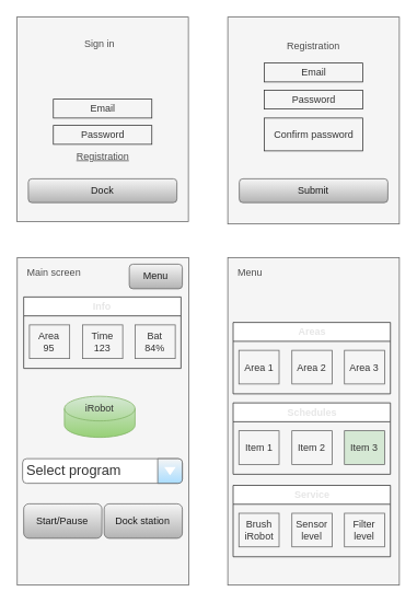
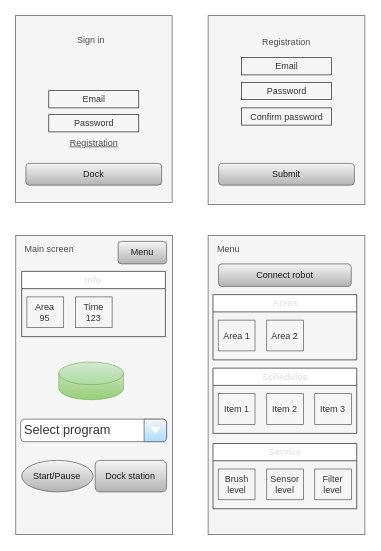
- <mxCell id="12" value="Confirm password" style="rounded=0;whiteSpace=wrap;html=1;fillColor=#f5f5f5;fontColor=#333333;strokeColor=#333333;" vertex="1" parent="1"><mxGeometry x="321.5" y="143" width="120" height="40" as="geometry" /></mxCell>
+ <mxCell id="12" value="Confirm password" style="rounded=0;whiteSpace=wrap;html=1;fillColor=#f5f5f5;fontColor=#333333;strokeColor=#333333;" vertex="1" parent="1"><mxGeometry x="321.5" y="143" width="120" height="23" as="geometry" /></mxCell>
+ <mxCell id="32" value="Connect robot" style="rounded=1;whiteSpace=wrap;html=1;strokeColor=#666666;fillColor=#f5f5f5;gradientColor=#b3b3b3;fontColor=#1A1A1A;" vertex="1" parent="1"><mxGeometry x="290.82" y="351" width="177" height="30" as="geometry" /></mxCell>
- <mxCell id="18" value="Bat&lt;br&gt;84%" style="rounded=0;whiteSpace=wrap;html=1;labelBackgroundColor=none;strokeColor=#666666;fillColor=#f5f5f5;fontColor=#333333;" vertex="1" parent="15"><mxGeometry x="135.62" y="34" width="49" height="41" as="geometry" /></mxCell>
- <mxCell id="31" value="Area 3" style="rounded=0;whiteSpace=wrap;html=1;labelBackgroundColor=none;strokeColor=#666666;fillColor=#f5f5f5;fontColor=#333333;" vertex="1" parent="28"><mxGeometry x="135.62" y="34" width="49" height="41" as="geometry" /></mxCell>
- <mxCell id="25" value="iRobot" style="text;html=1;strokeColor=none;fillColor=none;align=center;verticalAlign=middle;whiteSpace=wrap;rounded=0;labelBackgroundColor=none;fontColor=#333333;" vertex="1" parent="1"><mxGeometry x="91" y="482" width="60" height="30" as="geometry" /></mxCell>
- <mxCell id="36" value="Item 3" style="rounded=0;whiteSpace=wrap;html=1;labelBackgroundColor=none;strokeColor=#666666;fillColor=#d5e8d4;fontColor=#333333;" vertex="1" parent="33"><mxGeometry x="135.62" y="34" width="49" height="41" as="geometry" /></mxCell>
+ <mxCell id="36" value="Item 3" style="rounded=0;whiteSpace=wrap;html=1;labelBackgroundColor=none;strokeColor=#666666;fillColor=#f5f5f5;fontColor=#333333;" vertex="1" parent="33"><mxGeometry x="135.62" y="34" width="49" height="41" as="geometry" /></mxCell>
- <mxCell id="19" value="Start/Pause" style="rounded=1;whiteSpace=wrap;html=1;strokeColor=#666666;fillColor=#f5f5f5;gradientColor=#b3b3b3;fontColor=#1A1A1A;" vertex="1" parent="1"><mxGeometry x="28.38" y="613" width="95.25" height="42" as="geometry" /></mxCell>
+ <mxCell id="19" value="Start/Pause" style="ellipse;whiteSpace=wrap;html=1;strokeColor=#666666;fillColor=#f5f5f5;gradientColor=#b3b3b3;fontColor=#1A1A1A;" vertex="1" parent="1"><mxGeometry x="28.38" y="613" width="95.25" height="42" as="geometry" /></mxCell>
- <mxCell id="38" value="Brush&lt;br&gt;iRobot" style="rounded=0;whiteSpace=wrap;html=1;labelBackgroundColor=none;strokeColor=#666666;fillColor=#f5f5f5;fontColor=#333333;" vertex="1" parent="37"><mxGeometry x="7" y="34" width="49" height="41" as="geometry" /></mxCell>
+ <mxCell id="38" value="Brush&lt;br&gt;level" style="rounded=0;whiteSpace=wrap;html=1;labelBackgroundColor=none;strokeColor=#666666;fillColor=#f5f5f5;fontColor=#333333;" vertex="1" parent="37"><mxGeometry x="7" y="34" width="49" height="41" as="geometry" /></mxCell>
